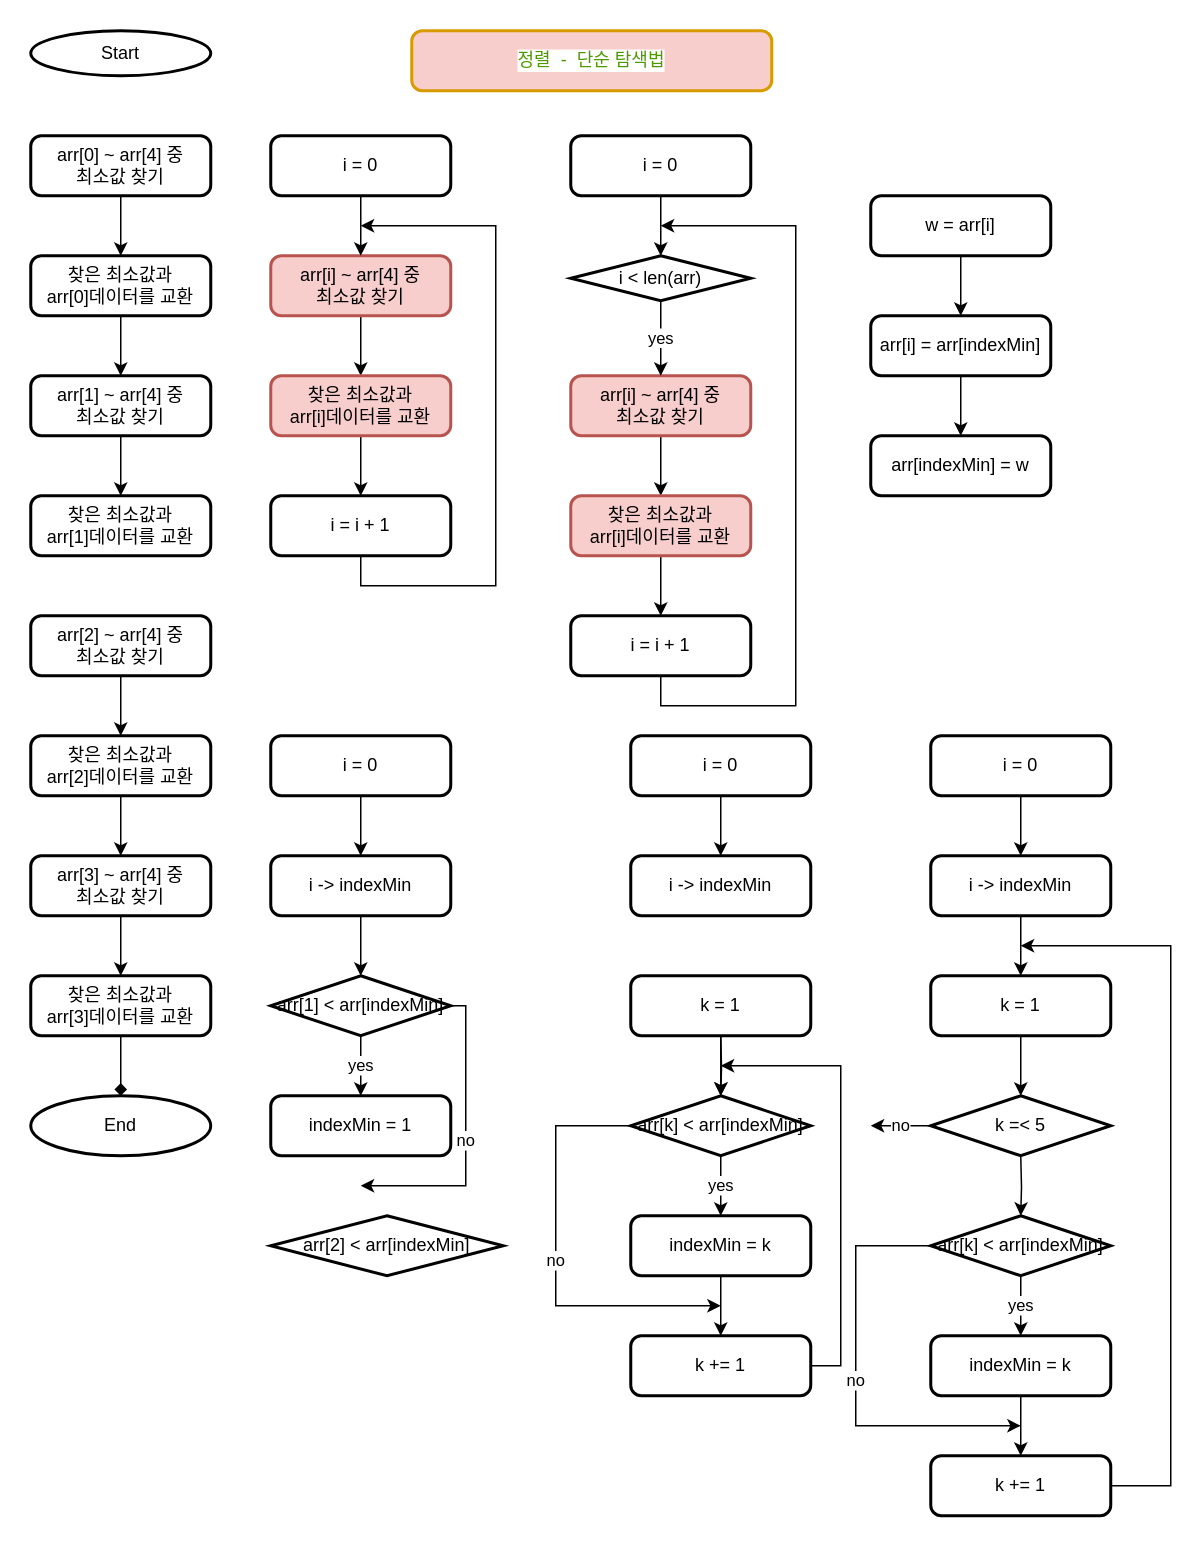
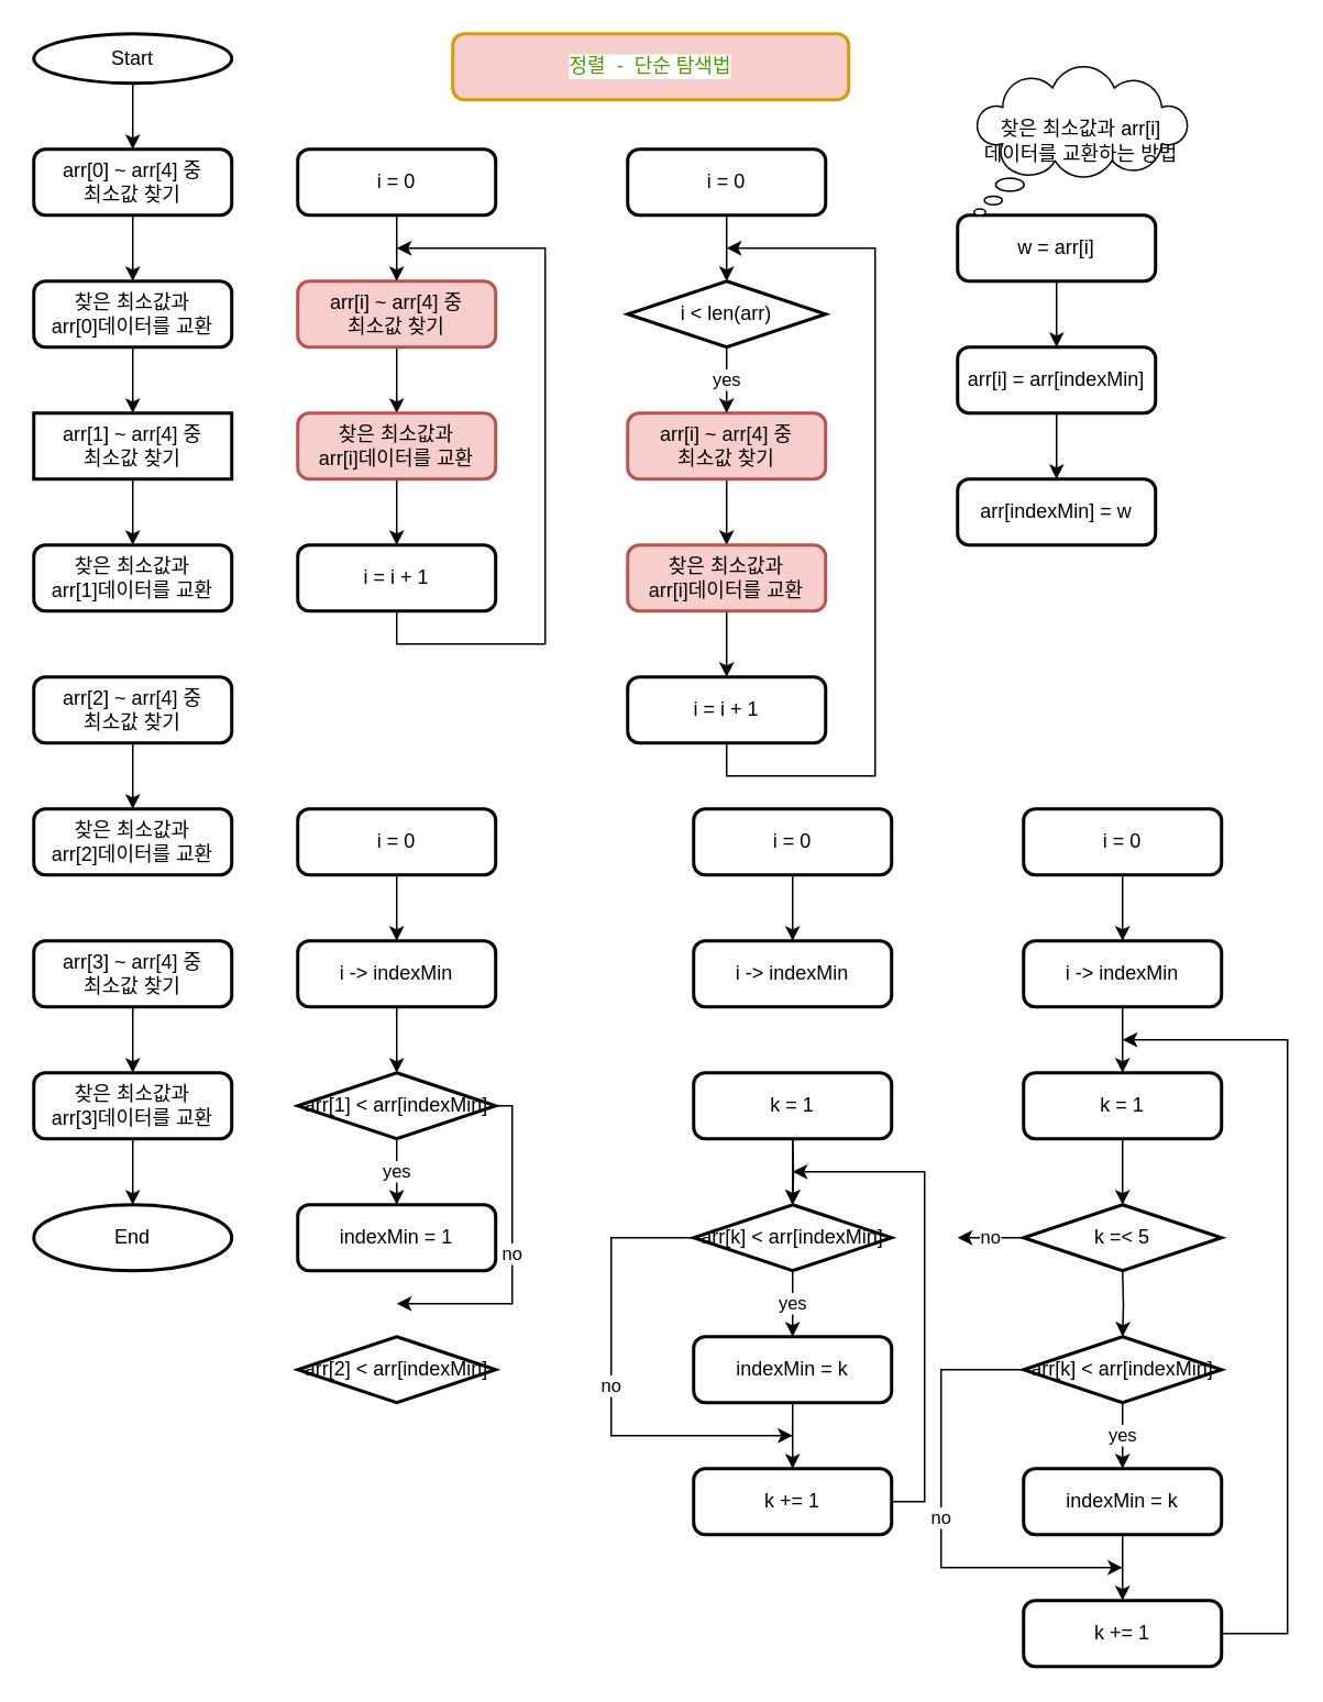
+ <mxCell id="3" value="" style="edgeStyle=orthogonalEdgeStyle;rounded=0;orthogonalLoop=1;jettySize=auto;html=1;" parent="1" source="4" target="6" edge="1"><mxGeometry relative="1" as="geometry" /></mxCell>
+ <mxCell id="82" value="찾은 최소값과 arr[i]&lt;br&gt;데이터를 교환하는 방법" style="whiteSpace=wrap;html=1;shape=mxgraph.basic.cloud_callout" vertex="1" parent="1"><mxGeometry x="590" y="40" width="130" height="90" as="geometry" /></mxCell>
- <mxCell id="38" value="i &amp;lt; len(arr)" style="strokeWidth=2;html=1;shape=mxgraph.flowchart.decision;whiteSpace=wrap;" parent="1" vertex="1"><mxGeometry x="380" y="170" width="120" height="30" as="geometry" /></mxCell>
+ <mxCell id="38" value="i &amp;lt; len(arr)" style="strokeWidth=2;html=1;shape=mxgraph.flowchart.decision;whiteSpace=wrap;" parent="1" vertex="1"><mxGeometry x="380" y="170" width="120" height="40" as="geometry" /></mxCell>
- <mxCell id="10" value="arr[1] ~ arr[4] 중 &lt;br&gt;최소값 찾기" style="rounded=1;whiteSpace=wrap;html=1;absoluteArcSize=1;arcSize=14;strokeWidth=2;" parent="1" vertex="1"><mxGeometry x="20" y="250" width="120" height="40" as="geometry" /></mxCell>
+ <mxCell id="10" value="arr[1] ~ arr[4] 중 &lt;br&gt;최소값 찾기" style="whiteSpace=wrap;html=1;absoluteArcSize=1;arcSize=14;strokeWidth=2;rounded=0;" parent="1" vertex="1"><mxGeometry x="20" y="250" width="120" height="40" as="geometry" /></mxCell>
- <mxCell id="14" value="" style="edgeStyle=orthogonalEdgeStyle;rounded=0;orthogonalLoop=1;jettySize=auto;html=1;" parent="1" source="15" target="17" edge="1"><mxGeometry relative="1" as="geometry" /></mxCell>
- <mxCell id="18" value="" style="edgeStyle=orthogonalEdgeStyle;rounded=0;orthogonalLoop=1;jettySize=auto;html=1;endArrow=diamond;" parent="1" source="19" target="20" edge="1"><mxGeometry relative="1" as="geometry" /></mxCell>
+ <mxCell id="18" value="" style="edgeStyle=orthogonalEdgeStyle;rounded=0;orthogonalLoop=1;jettySize=auto;html=1;" parent="1" source="19" target="20" edge="1"><mxGeometry relative="1" as="geometry" /></mxCell>
- <mxCell id="45" value="arr[2] &amp;lt; arr[indexMin]" style="strokeWidth=2;html=1;shape=mxgraph.flowchart.decision;whiteSpace=wrap;" parent="1" vertex="1"><mxGeometry x="180" y="810" width="155" height="40" as="geometry" /></mxCell>
+ <mxCell id="45" value="arr[2] &amp;lt; arr[indexMin]" style="strokeWidth=2;html=1;shape=mxgraph.flowchart.decision;whiteSpace=wrap;" parent="1" vertex="1"><mxGeometry x="180" y="810" width="120" height="40" as="geometry" /></mxCell>
